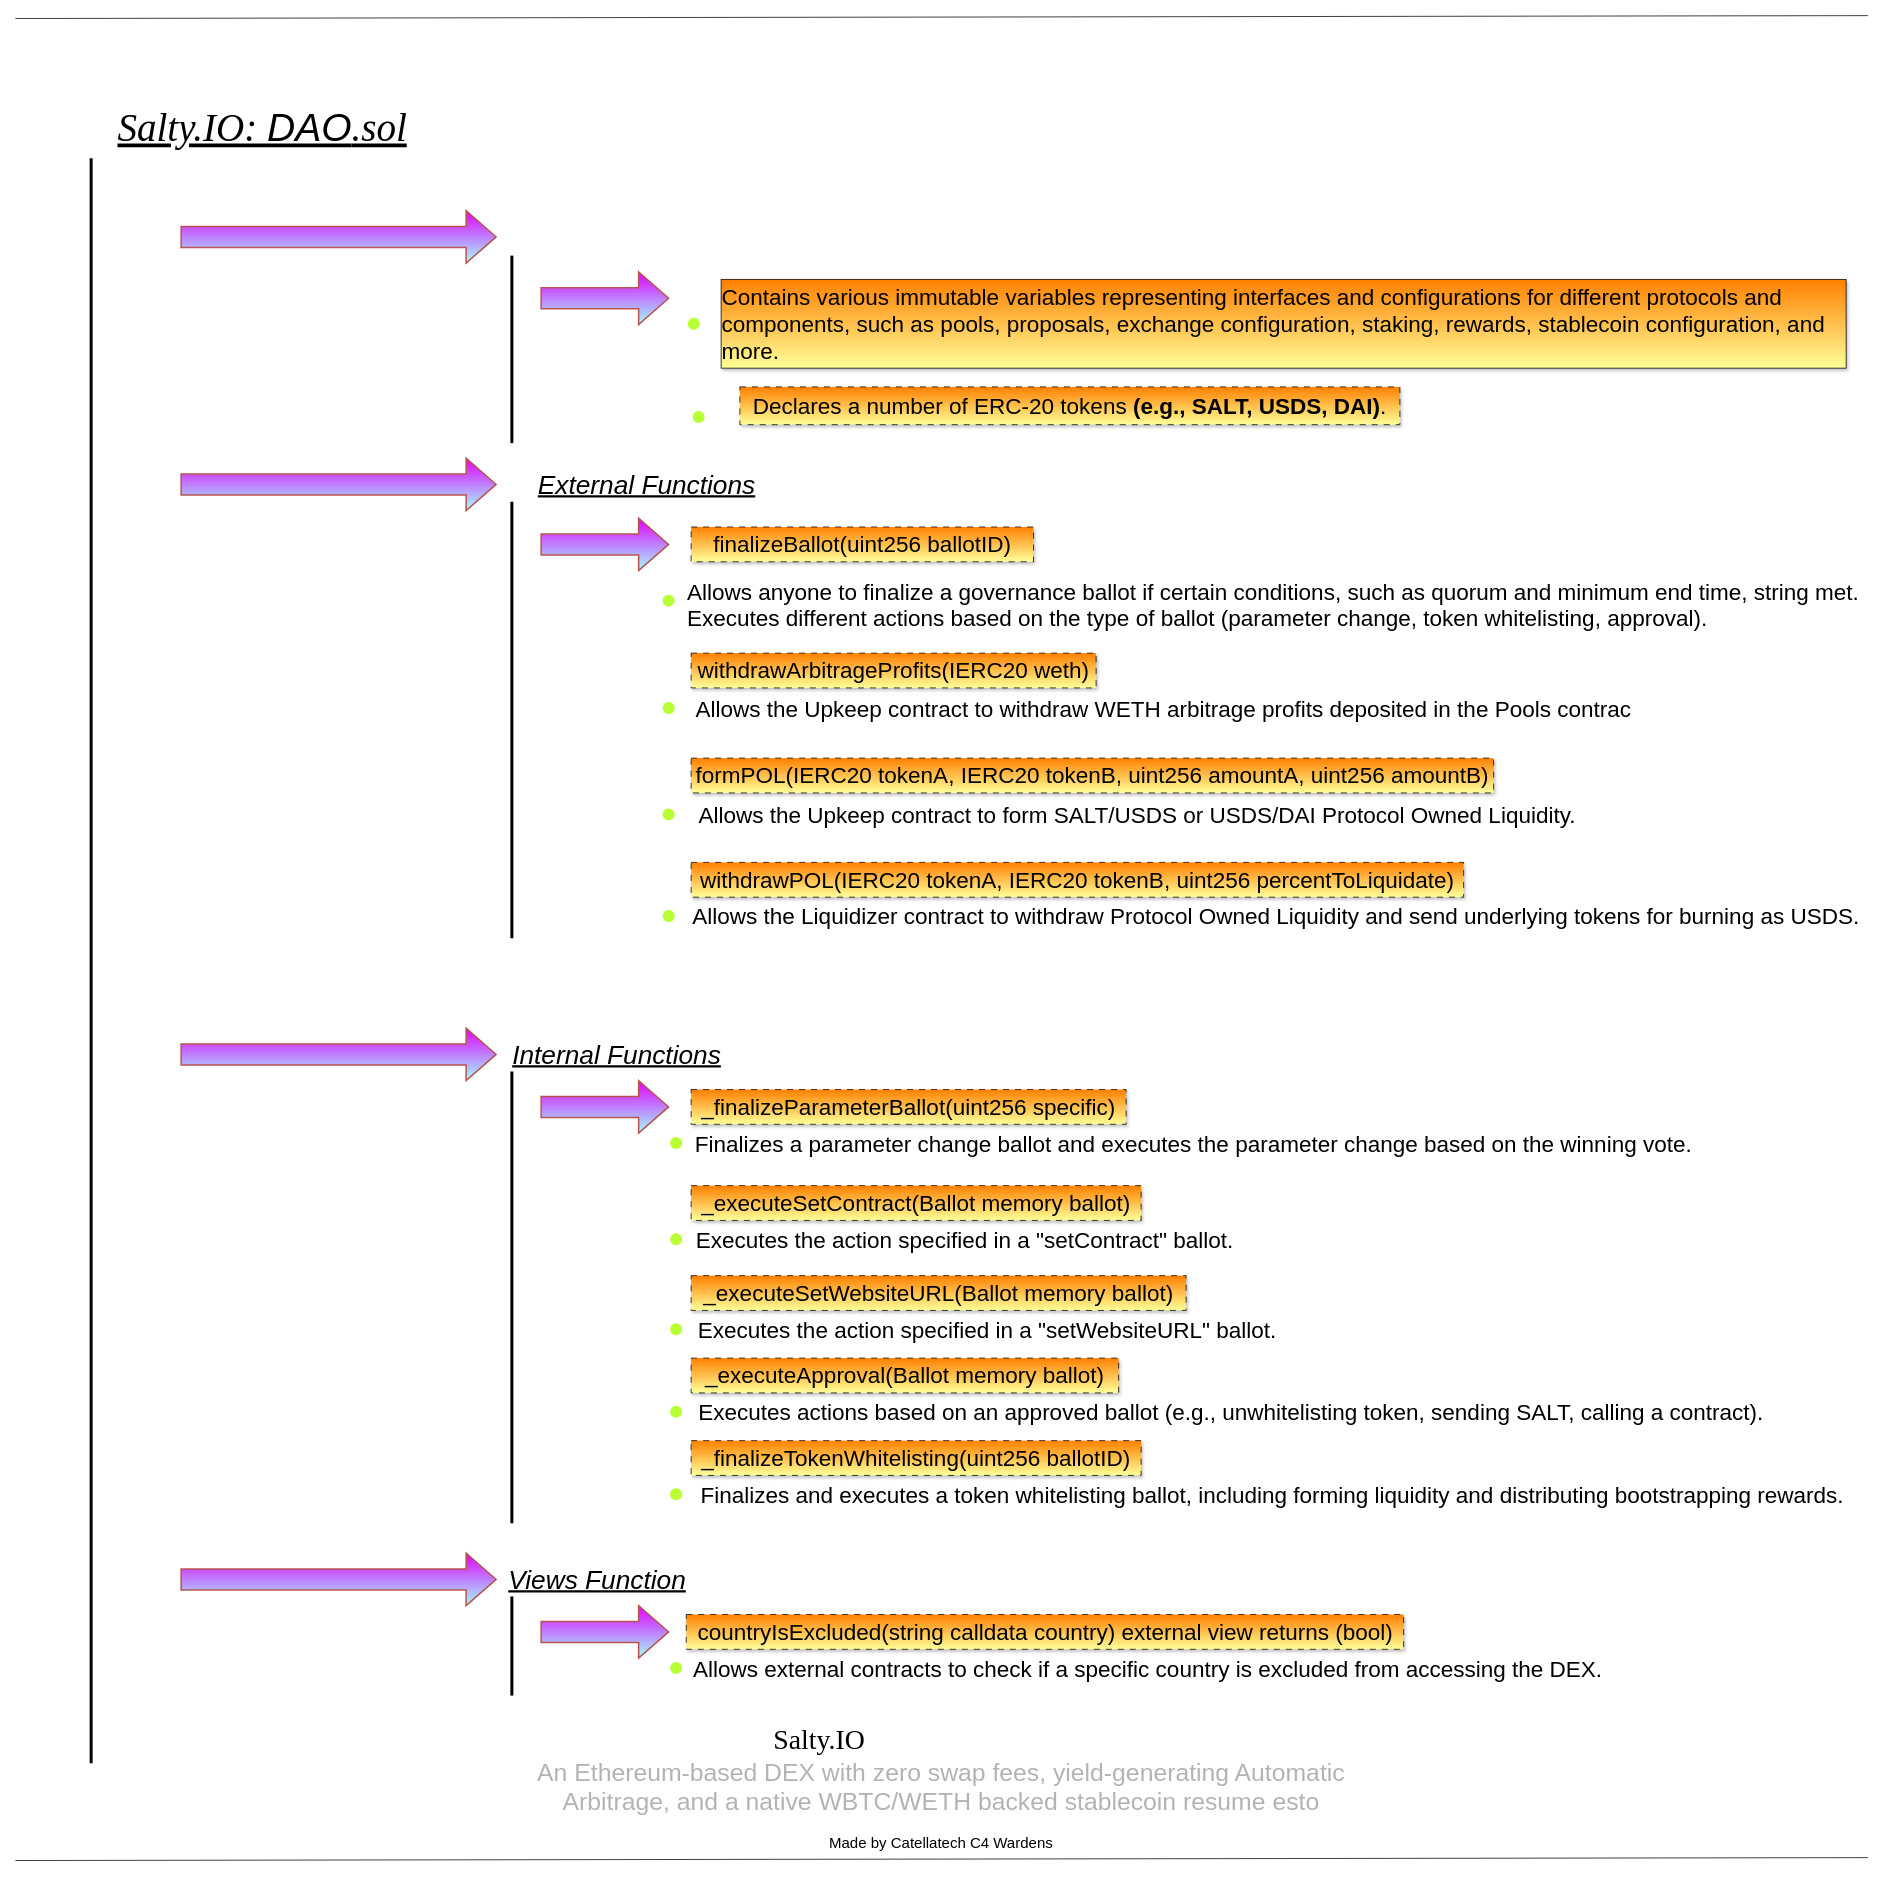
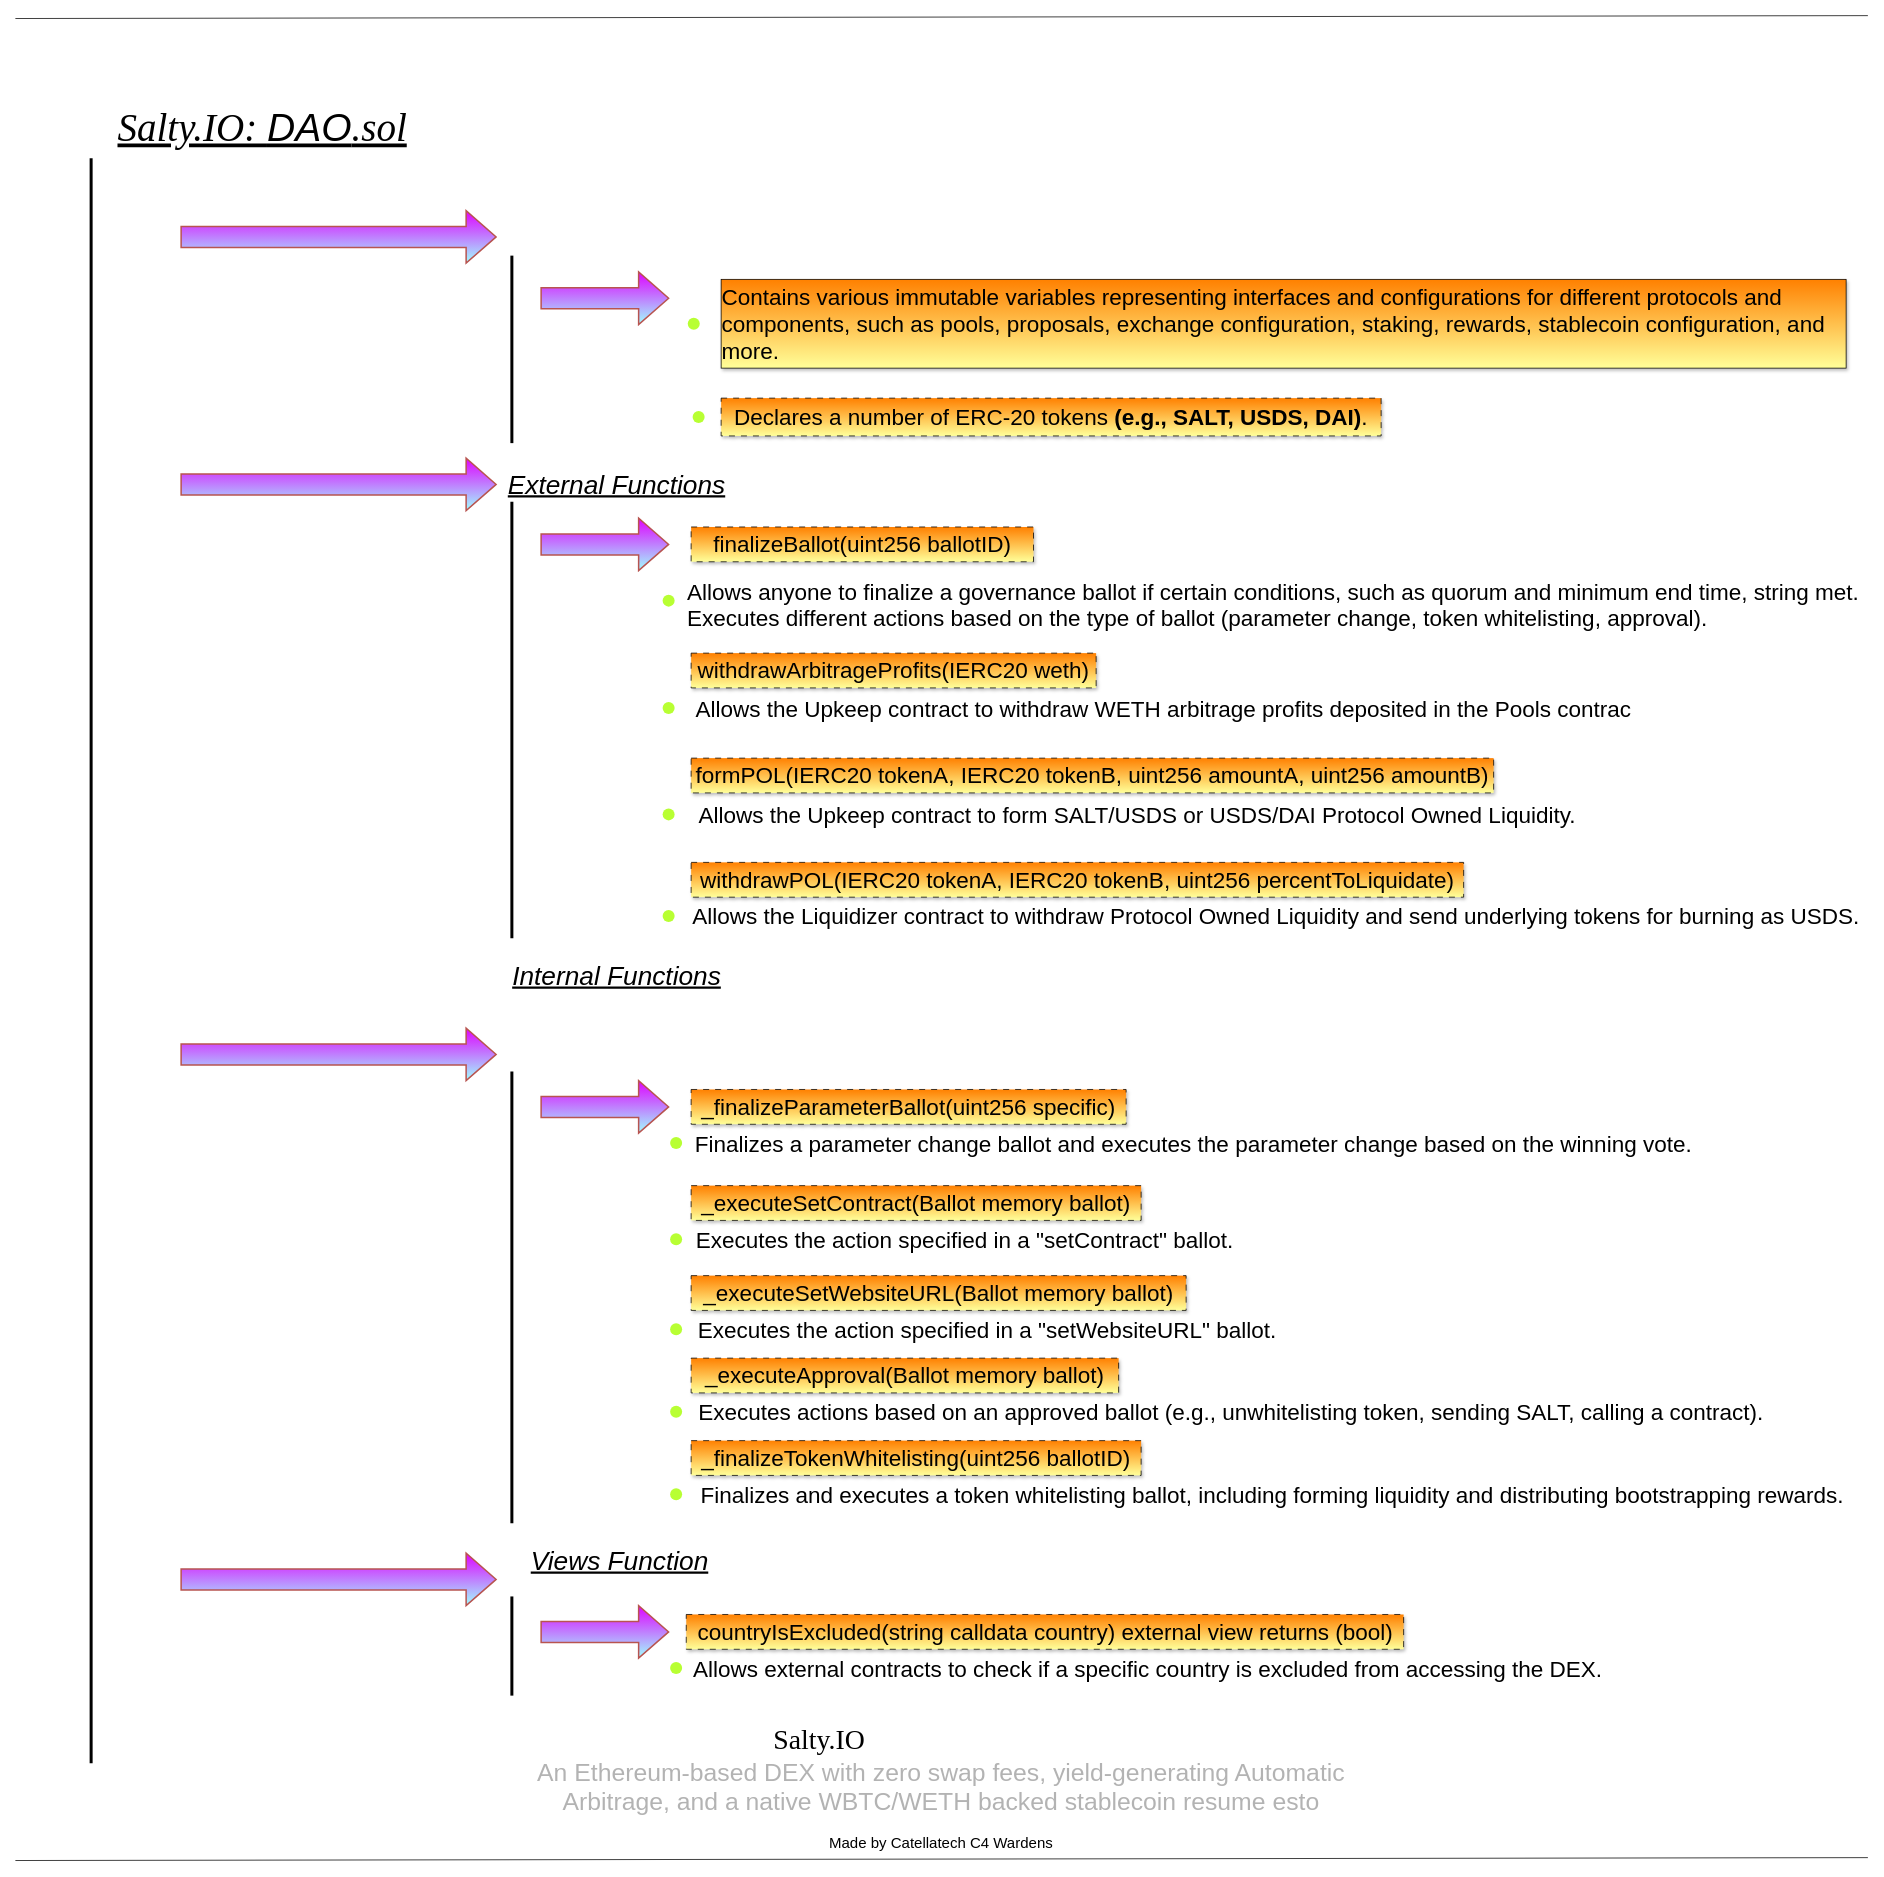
- <mxCell id="18" value="&lt;div style=&quot;text-align: left; font-size: 30px;&quot;&gt;Declares a number of ERC-20 tokens &lt;b&gt;(e.g., SALT, USDS, DAI)&lt;/b&gt;.&lt;br&gt;&lt;/div&gt;" style="rounded=0;whiteSpace=wrap;html=1;fontFamily=Helvetica;fontSize=11;fillColor=#FF8000;align=center;strokeWidth=1;strokeColor=#000000;gradientColor=#FFFF99;glass=0;shadow=1;dashed=1;dashPattern=8 8;" vertex="1" parent="1"><mxGeometry x="986" y="515" width="880" height="50.41" as="geometry" /></mxCell>
+ <mxCell id="18" value="&lt;div style=&quot;text-align: left; font-size: 30px;&quot;&gt;Declares a number of ERC-20 tokens &lt;b&gt;(e.g., SALT, USDS, DAI)&lt;/b&gt;.&lt;br&gt;&lt;/div&gt;" style="rounded=0;whiteSpace=wrap;html=1;fontFamily=Helvetica;fontSize=11;fillColor=#FF8000;align=center;strokeWidth=1;strokeColor=#000000;gradientColor=#FFFF99;glass=0;shadow=1;dashed=1;dashPattern=8 8;" vertex="1" parent="1"><mxGeometry x="961" y="530" width="880" height="50.41" as="geometry" /></mxCell>
- <mxCell id="20" value="&lt;div style=&quot;text-align: left;&quot;&gt;&lt;i&gt;&lt;font style=&quot;font-size: 35px;&quot;&gt;&lt;u&gt;External Functions&lt;/u&gt;&lt;/font&gt;&lt;/i&gt;&lt;br&gt;&lt;/div&gt;" style="rounded=0;whiteSpace=wrap;html=1;fontFamily=Helvetica;fontSize=11;fillColor=none;align=center;dashed=1;strokeWidth=3;strokeColor=none;" vertex="1" parent="1"><mxGeometry x="707" y="622.24" width="310" height="45.52" as="geometry" /></mxCell>
+ <mxCell id="20" value="&lt;div style=&quot;text-align: left;&quot;&gt;&lt;i&gt;&lt;font style=&quot;font-size: 35px;&quot;&gt;&lt;u&gt;External Functions&lt;/u&gt;&lt;/font&gt;&lt;/i&gt;&lt;br&gt;&lt;/div&gt;" style="rounded=0;whiteSpace=wrap;html=1;fontFamily=Helvetica;fontSize=11;fillColor=none;align=center;dashed=1;strokeWidth=3;strokeColor=none;" vertex="1" parent="1"><mxGeometry x="667" y="622.24" width="310" height="45.52" as="geometry" /></mxCell>
- <mxCell id="35" value="&lt;div style=&quot;text-align: left;&quot;&gt;&lt;font style=&quot;font-size: 35px;&quot;&gt;&lt;i&gt;&lt;u&gt;Internal Functions&lt;/u&gt;&lt;/i&gt;&lt;/font&gt;&lt;br&gt;&lt;/div&gt;" style="rounded=0;whiteSpace=wrap;html=1;fontFamily=Helvetica;fontSize=11;fillColor=none;align=center;dashed=1;strokeWidth=3;strokeColor=none;" vertex="1" parent="1"><mxGeometry x="667" y="1382.24" width="310" height="45.52" as="geometry" /></mxCell>
+ <mxCell id="35" value="&lt;div style=&quot;text-align: left;&quot;&gt;&lt;font style=&quot;font-size: 35px;&quot;&gt;&lt;i&gt;&lt;u&gt;Internal Functions&lt;/u&gt;&lt;/i&gt;&lt;/font&gt;&lt;br&gt;&lt;/div&gt;" style="rounded=0;whiteSpace=wrap;html=1;fontFamily=Helvetica;fontSize=11;fillColor=none;align=center;dashed=1;strokeWidth=3;strokeColor=none;" vertex="1" parent="1"><mxGeometry x="667" y="1277.24" width="310" height="45.52" as="geometry" /></mxCell>
- <mxCell id="54" value="&lt;div style=&quot;text-align: left;&quot;&gt;&lt;font style=&quot;font-size: 35px;&quot;&gt;&lt;i&gt;&lt;u&gt;Views Function&lt;/u&gt;&lt;/i&gt;&lt;/font&gt;&lt;br&gt;&lt;/div&gt;" style="rounded=0;whiteSpace=wrap;html=1;fontFamily=Helvetica;fontSize=11;fillColor=none;align=center;dashed=1;strokeWidth=3;strokeColor=none;" vertex="1" parent="1"><mxGeometry x="671" y="2082.24" width="250" height="45.52" as="geometry" /></mxCell>
+ <mxCell id="54" value="&lt;div style=&quot;text-align: left;&quot;&gt;&lt;font style=&quot;font-size: 35px;&quot;&gt;&lt;i&gt;&lt;u&gt;Views Function&lt;/u&gt;&lt;/i&gt;&lt;/font&gt;&lt;br&gt;&lt;/div&gt;" style="rounded=0;whiteSpace=wrap;html=1;fontFamily=Helvetica;fontSize=11;fillColor=none;align=center;dashed=1;strokeWidth=3;strokeColor=none;" vertex="1" parent="1"><mxGeometry x="701" y="2057.24" width="250" height="45.52" as="geometry" /></mxCell>
